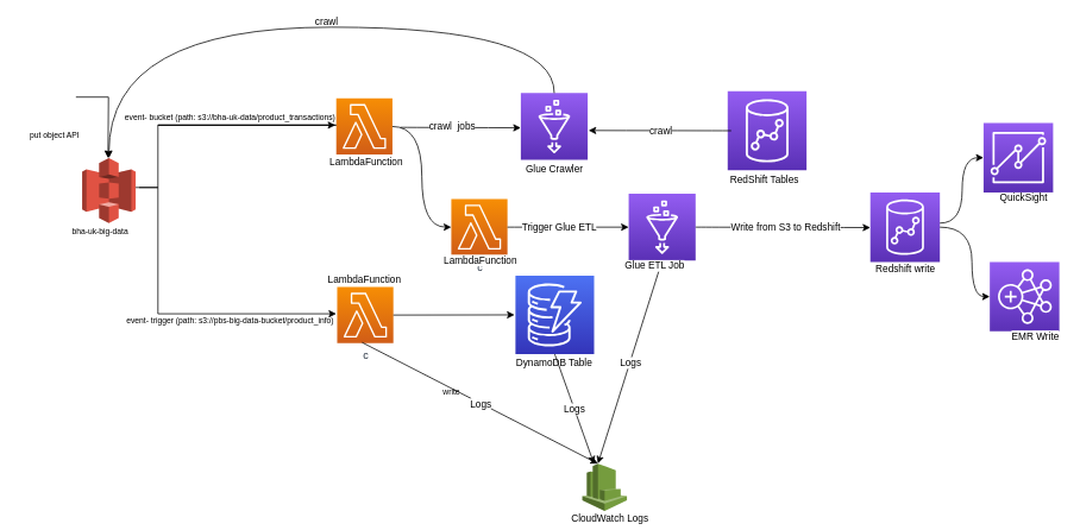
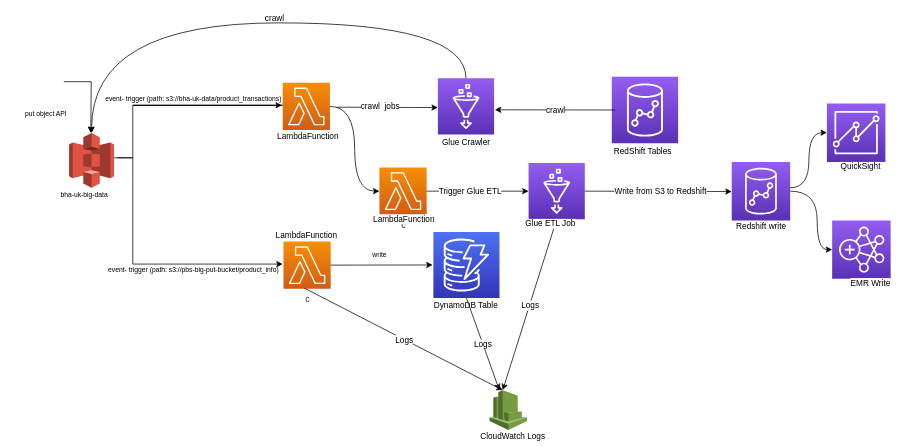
- <mxCell id="18" value="event- bucket (path:&amp;nbsp;s3://bha-uk-data/product_transactions)&amp;nbsp;" style="text;html=1;align=center;verticalAlign=middle;resizable=0;points=[];autosize=1;strokeColor=none;fillColor=none;fontSize=9;" vertex="1" parent="1"><mxGeometry x="128" y="121.5" width="260" height="20" as="geometry" /></mxCell>
+ <mxCell id="18" value="event- trigger (path:&amp;nbsp;s3://bha-uk-data/product_transactions)&amp;nbsp;" style="text;html=1;align=center;verticalAlign=middle;resizable=0;points=[];autosize=1;strokeColor=none;fillColor=none;fontSize=9;" vertex="1" parent="1"><mxGeometry x="128" y="121.5" width="260" height="20" as="geometry" /></mxCell>
- <mxCell id="40" value="event- trigger (path:&amp;nbsp;s3://pbs-big-data-bucket/product_info)&amp;nbsp;" style="text;html=1;align=center;verticalAlign=middle;resizable=0;points=[];autosize=1;strokeColor=none;fillColor=none;fontSize=9;" vertex="1" parent="1"><mxGeometry x="128" y="350" width="260" height="20" as="geometry" /></mxCell>
+ <mxCell id="40" value="event- trigger (path:&amp;nbsp;s3://pbs-big-put-bucket/product_info)&amp;nbsp;" style="text;html=1;align=center;verticalAlign=middle;resizable=0;points=[];autosize=1;strokeColor=none;fillColor=none;fontSize=9;" vertex="1" parent="1"><mxGeometry x="128" y="350" width="260" height="20" as="geometry" /></mxCell>
- <mxCell id="11" value="write" style="text;html=1;align=center;verticalAlign=middle;resizable=0;points=[];autosize=1;strokeColor=none;fillColor=none;fontSize=9;" vertex="1" parent="1"><mxGeometry x="485" y="429.79" width="40" height="20" as="geometry" /></mxCell>
+ <mxCell id="11" value="write" style="text;html=1;align=center;verticalAlign=middle;resizable=0;points=[];autosize=1;strokeColor=none;fillColor=none;fontSize=9;" vertex="1" parent="1"><mxGeometry x="485" y="329.79" width="40" height="20" as="geometry" /></mxCell>
